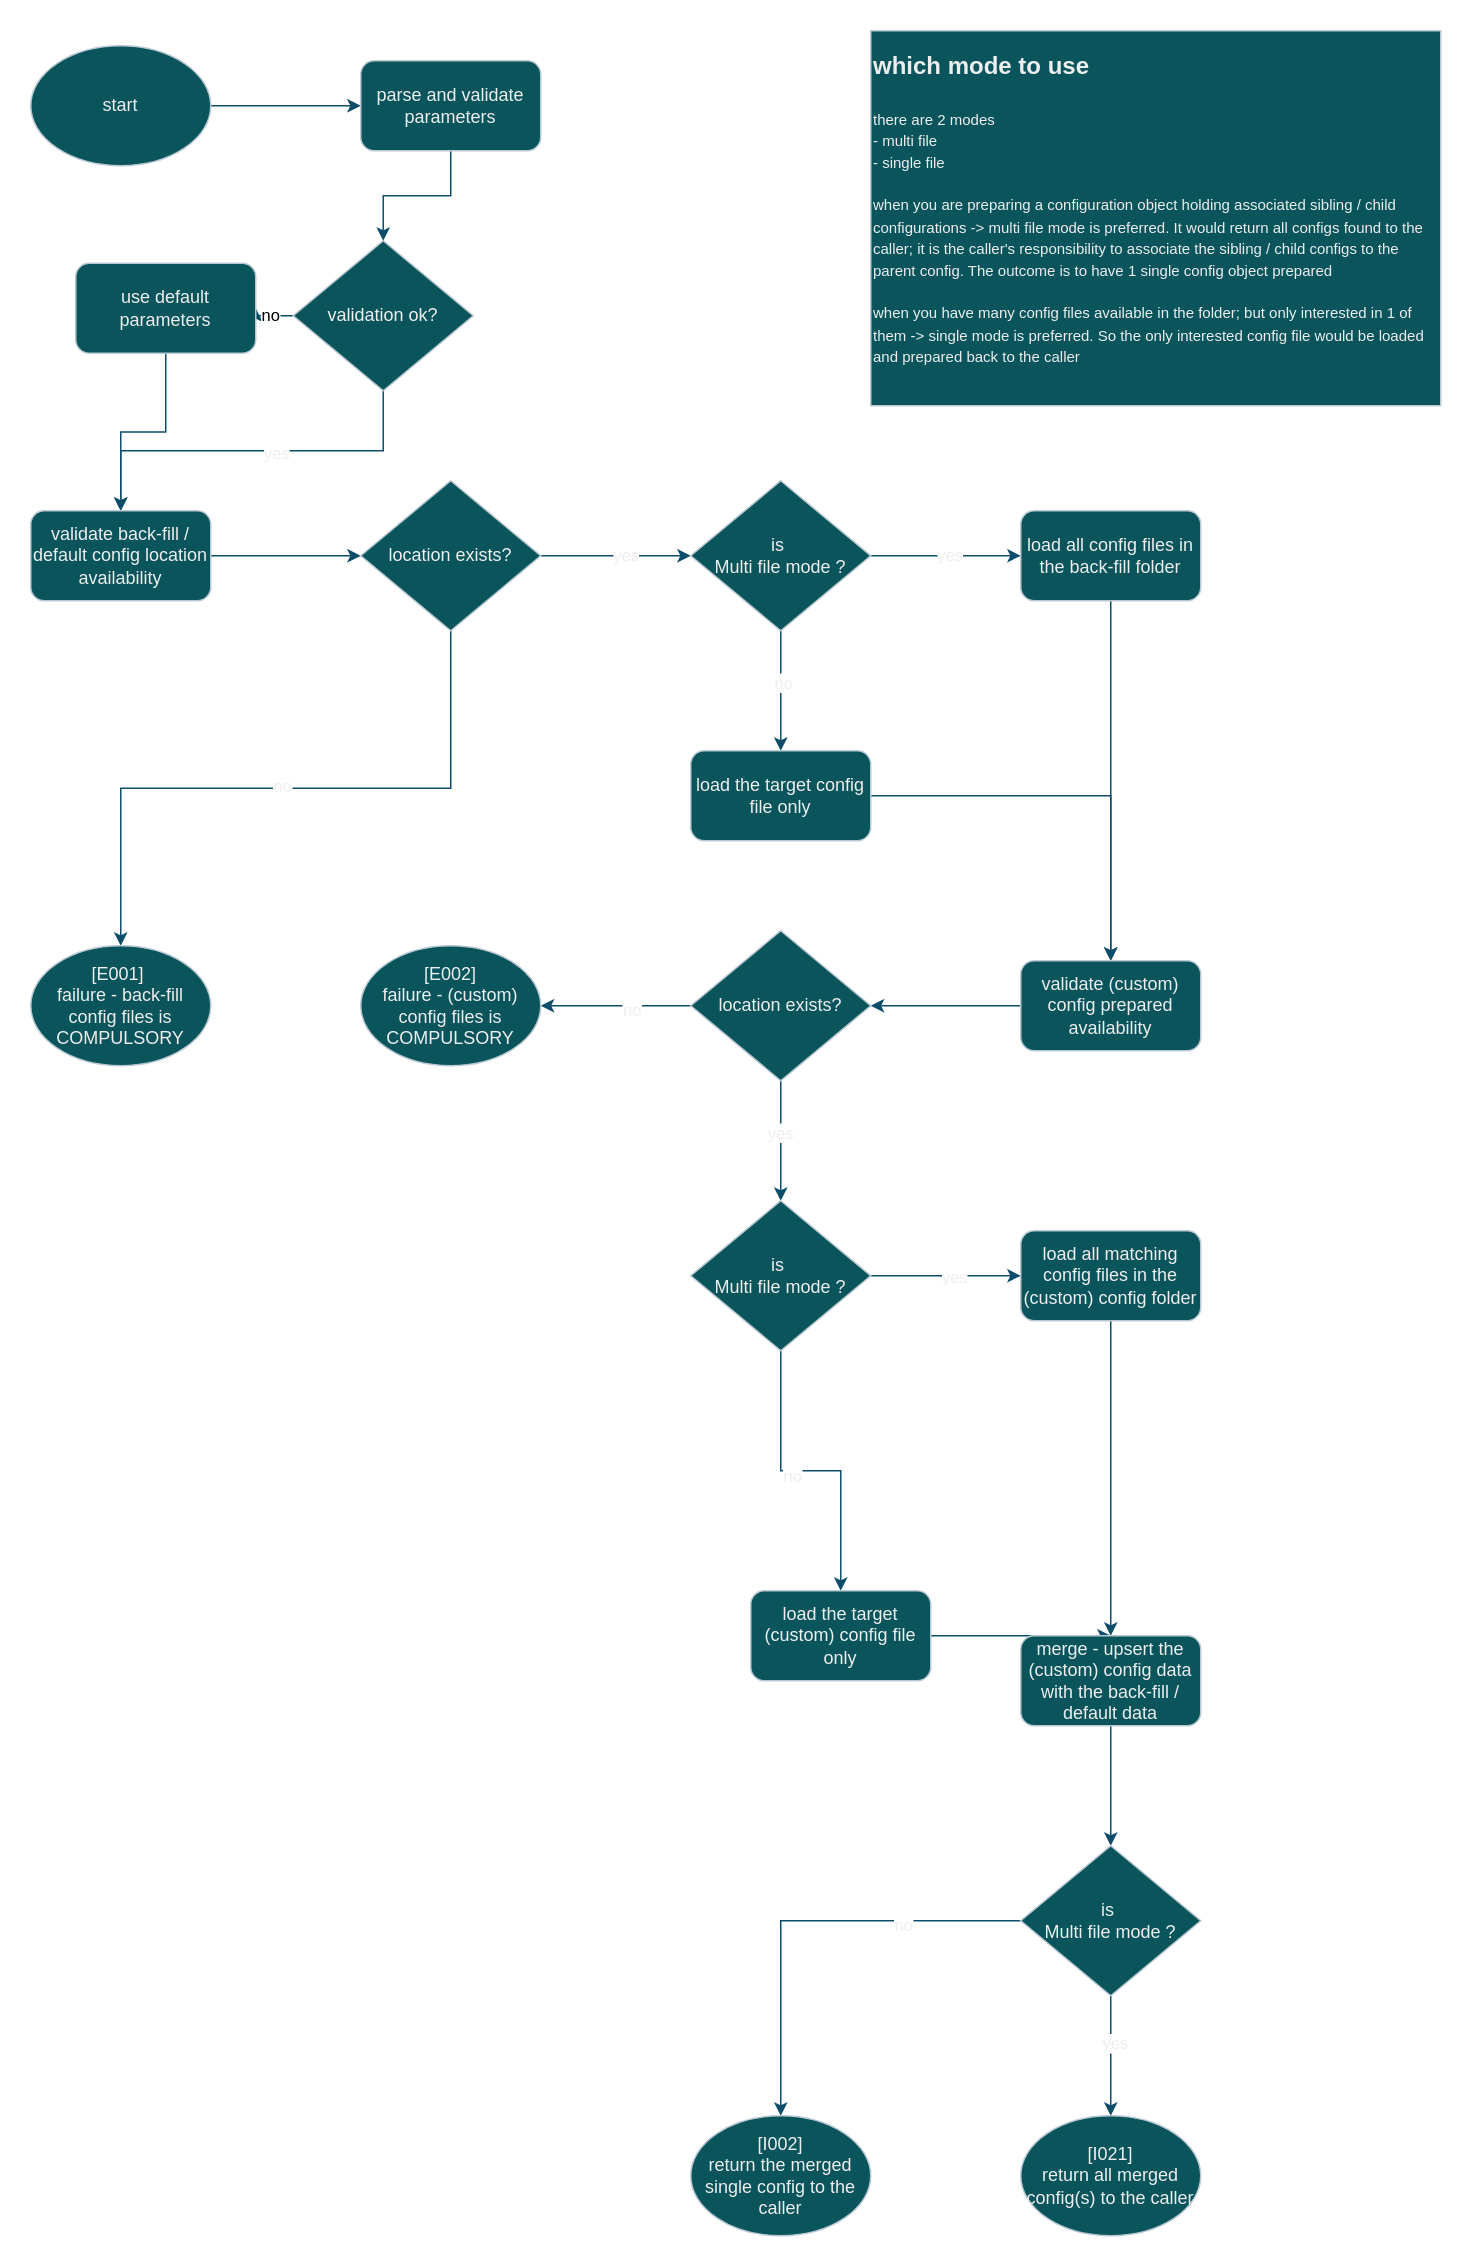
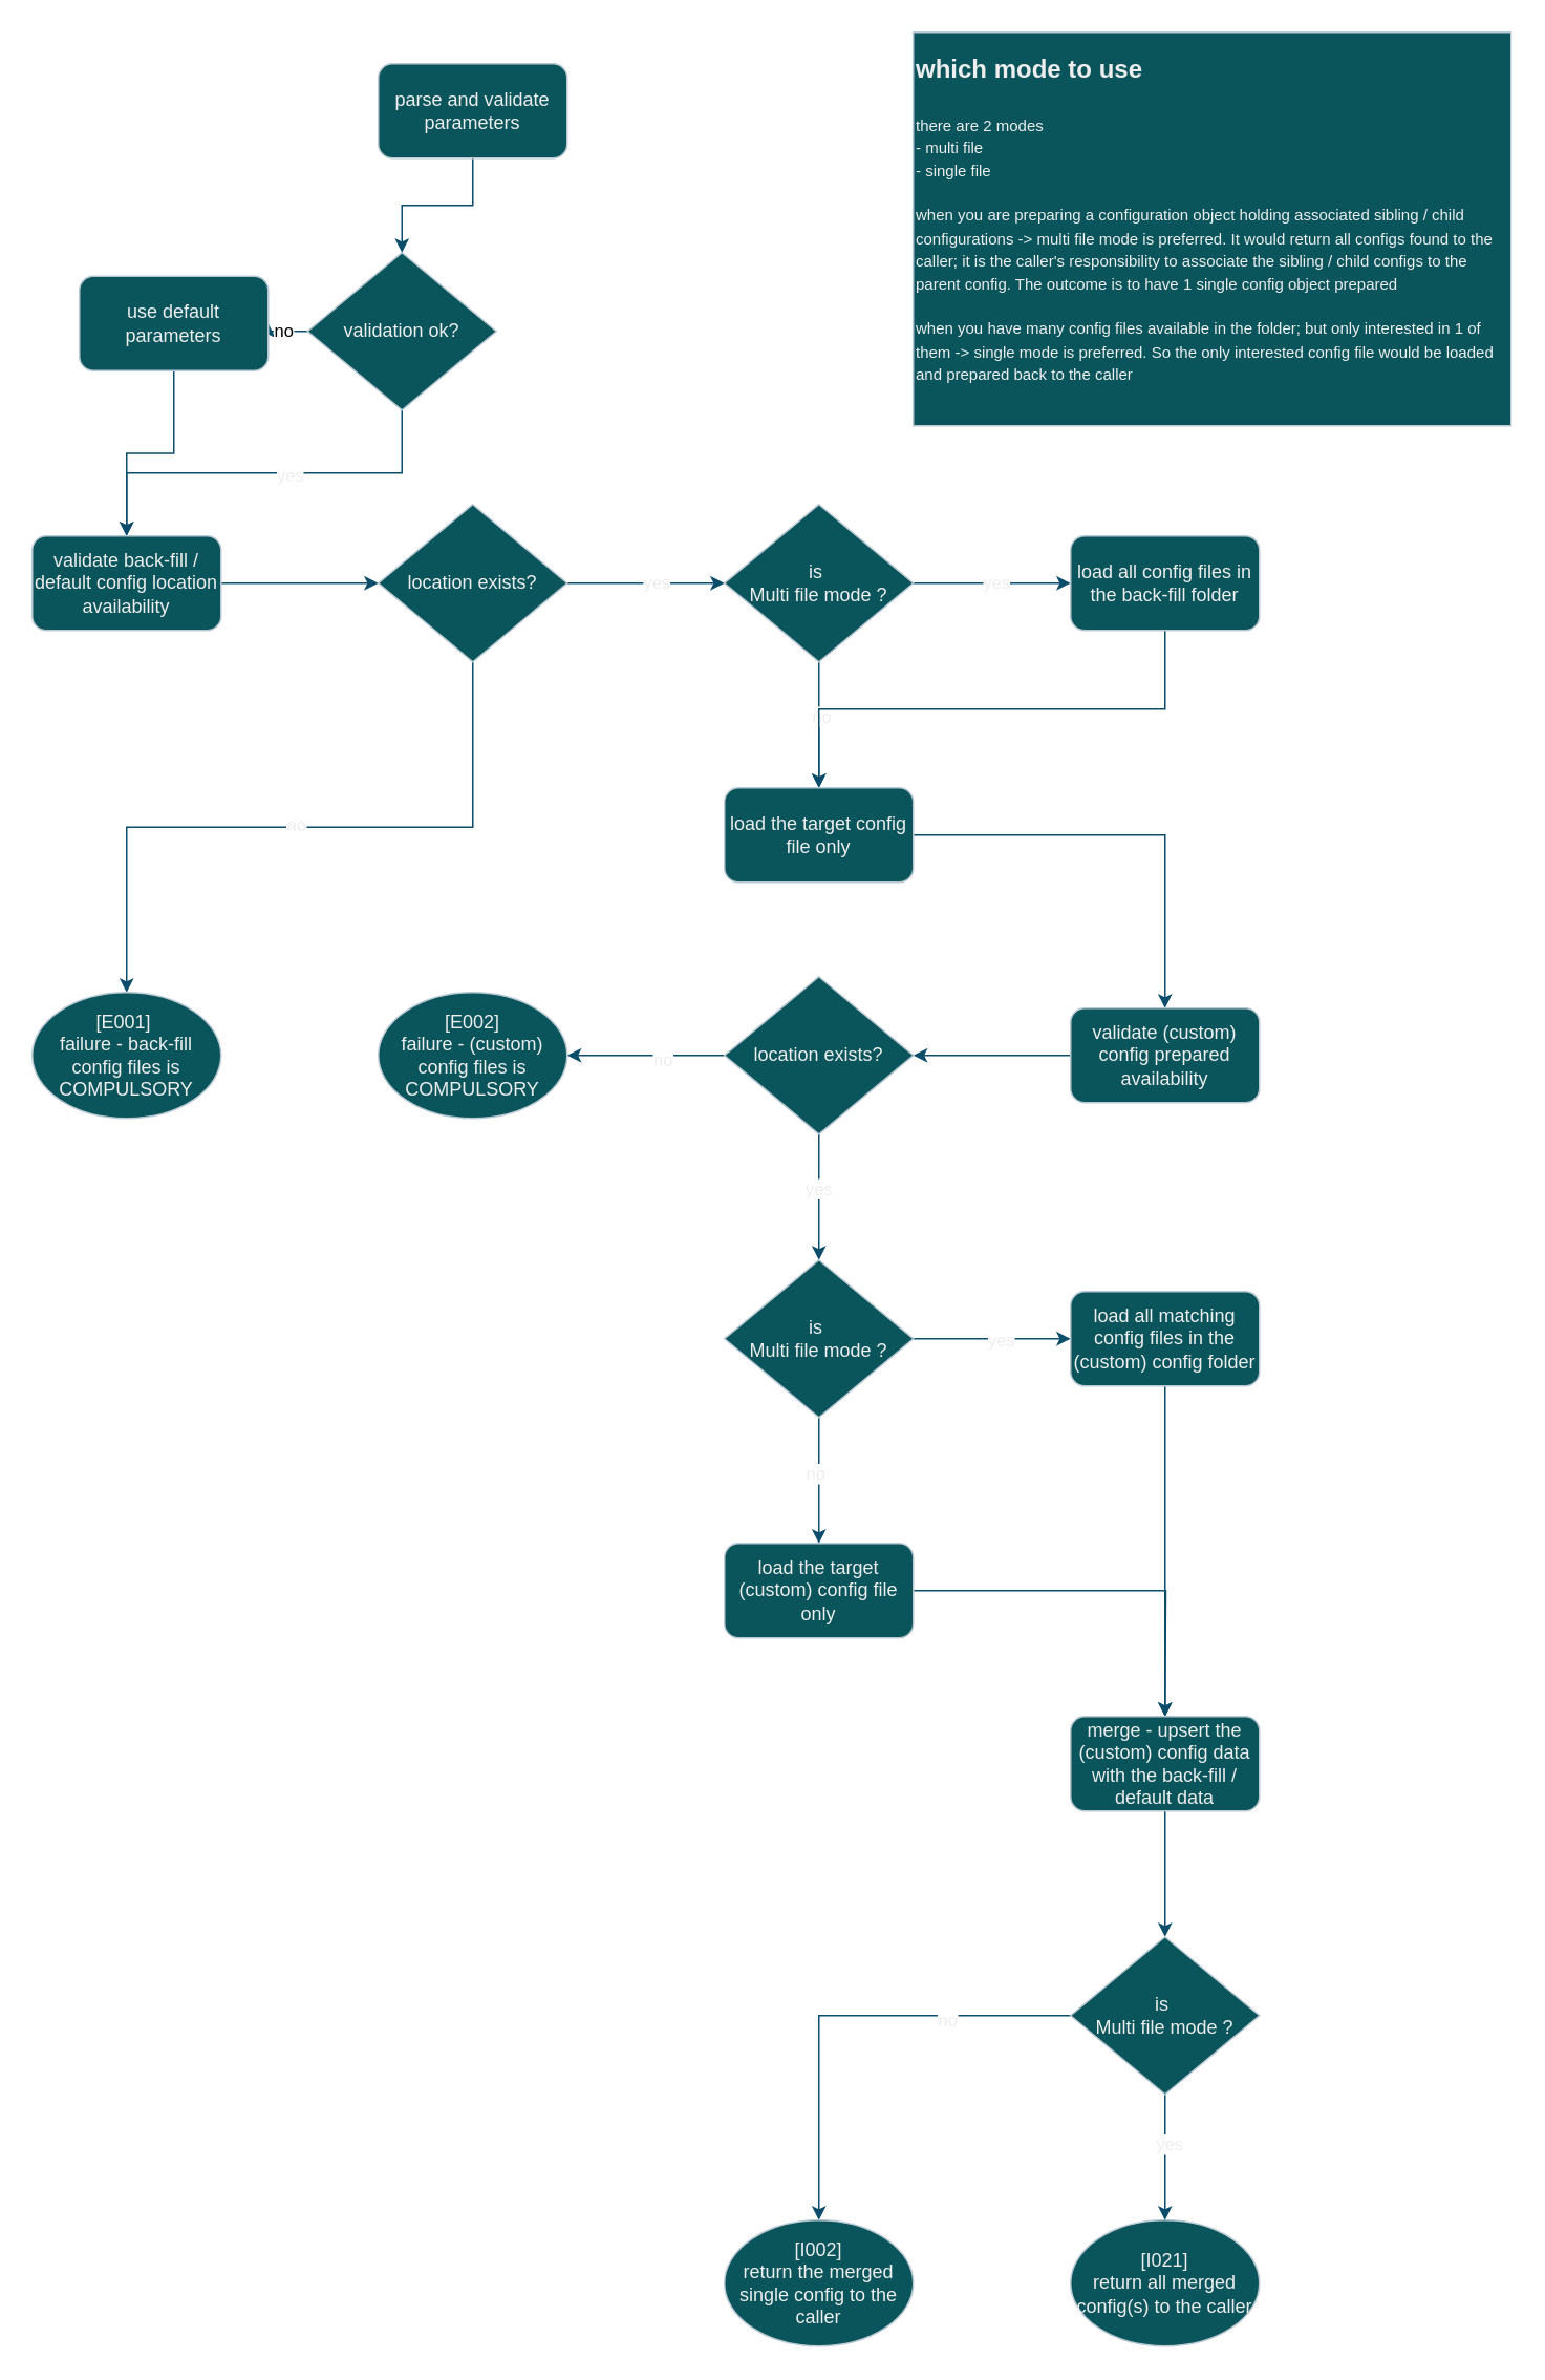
- <mxCell id="3" value="start" style="ellipse;whiteSpace=wrap;html=1;labelBackgroundColor=none;fillColor=#09555B;strokeColor=#BAC8D3;fontColor=#EEEEEE;" vertex="1" parent="1"><mxGeometry x="20" y="30" width="120" height="80" as="geometry" /></mxCell>
- <mxCell id="2" style="edgeStyle=orthogonalEdgeStyle;rounded=0;orthogonalLoop=1;jettySize=auto;html=1;exitX=1;exitY=0.5;exitDx=0;exitDy=0;strokeColor=#0B4D6A;labelBackgroundColor=none;fontColor=default;" edge="1" parent="1" source="3" target="9"><mxGeometry relative="1" as="geometry" /></mxCell>
- <mxCell id="26" style="edgeStyle=orthogonalEdgeStyle;rounded=0;orthogonalLoop=1;jettySize=auto;html=1;exitX=0.5;exitY=1;exitDx=0;exitDy=0;entryX=0.5;entryY=0;entryDx=0;entryDy=0;strokeColor=#0B4D6A;" edge="1" parent="1" source="27" target="32"><mxGeometry relative="1" as="geometry" /></mxCell>
+ <mxCell id="26" style="edgeStyle=orthogonalEdgeStyle;rounded=0;orthogonalLoop=1;jettySize=auto;html=1;exitX=0.5;exitY=1;exitDx=0;exitDy=0;strokeColor=#0B4D6A;" edge="1" parent="1" source="27" target="30"><mxGeometry relative="1" as="geometry" /></mxCell>
- <mxCell id="47" value="load the target (custom) config file only" style="rounded=1;whiteSpace=wrap;html=1;strokeColor=#BAC8D3;fontColor=#EEEEEE;fillColor=#09555B;labelBackgroundColor=none;" vertex="1" parent="1"><mxGeometry x="500" y="1060" width="120" height="60" as="geometry" /></mxCell>
+ <mxCell id="47" value="load the target (custom) config file only" style="rounded=1;whiteSpace=wrap;html=1;strokeColor=#BAC8D3;fontColor=#EEEEEE;fillColor=#09555B;labelBackgroundColor=none;" vertex="1" parent="1"><mxGeometry x="460" y="980" width="120" height="60" as="geometry" /></mxCell>
